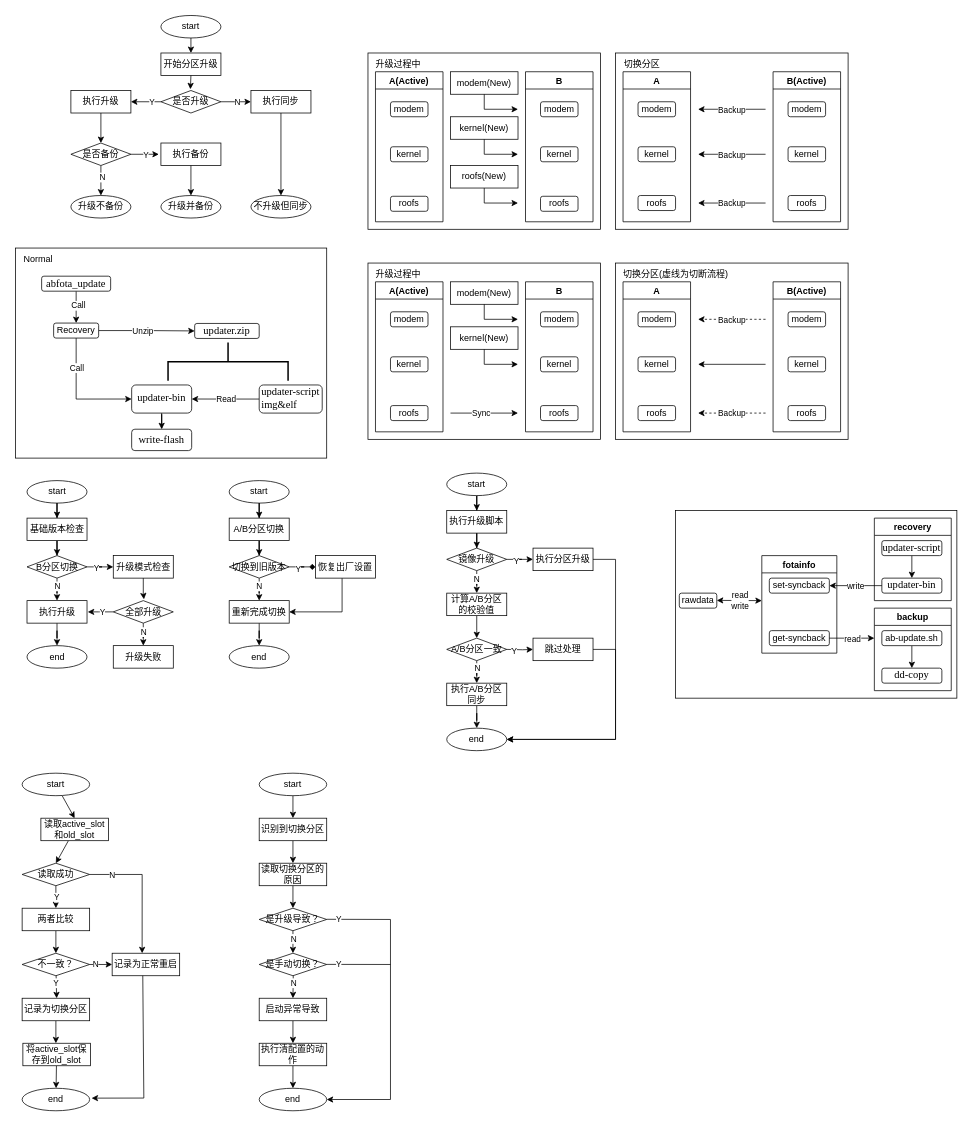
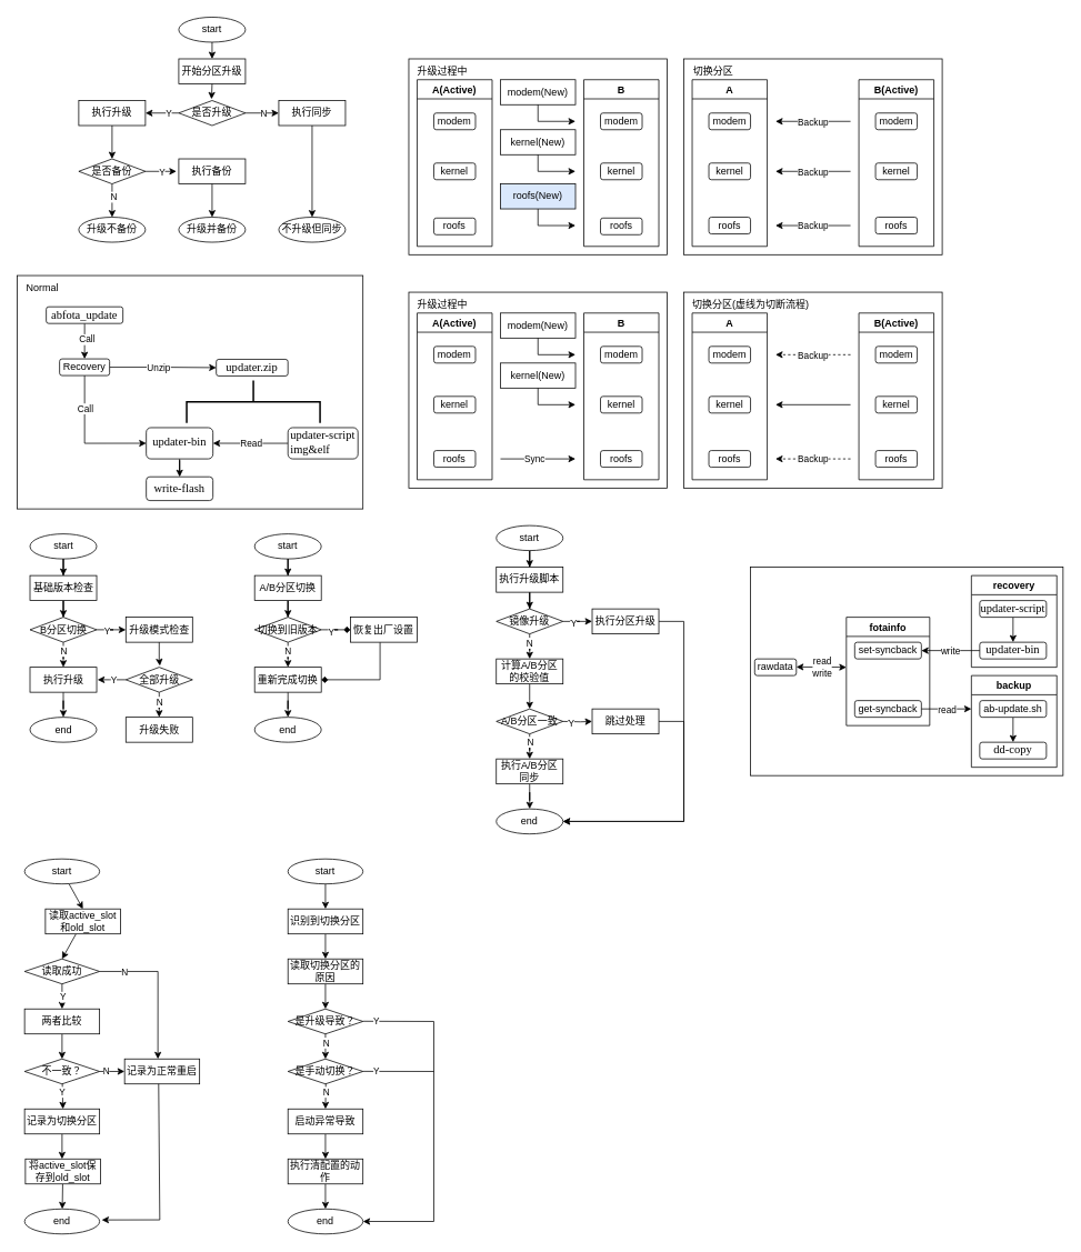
- <mxCell id="105" value="roofs(New)" style="rounded=0;whiteSpace=wrap;html=1;" parent="1" vertex="1"><mxGeometry x="600" y="220" width="90" height="30" as="geometry" /></mxCell>
+ <mxCell id="105" value="roofs(New)" style="rounded=0;whiteSpace=wrap;html=1;fillColor=#dae8fc;" parent="1" vertex="1"><mxGeometry x="600" y="220" width="90" height="30" as="geometry" /></mxCell>
- <mxCell id="138" style="edgeStyle=orthogonalEdgeStyle;rounded=0;orthogonalLoop=1;jettySize=auto;html=1;entryX=1;entryY=0.5;entryDx=0;entryDy=0;" parent="1" source="139" target="136" edge="1"><mxGeometry relative="1" as="geometry"><Array as="points"><mxPoint x="455.5" y="815" /></Array></mxGeometry></mxCell>
+ <mxCell id="138" style="edgeStyle=orthogonalEdgeStyle;rounded=0;orthogonalLoop=1;jettySize=auto;html=1;entryX=1;entryY=0.5;entryDx=0;entryDy=0;endArrow=diamond;" parent="1" source="139" target="136" edge="1"><mxGeometry relative="1" as="geometry"><Array as="points"><mxPoint x="455.5" y="815" /></Array></mxGeometry></mxCell>
